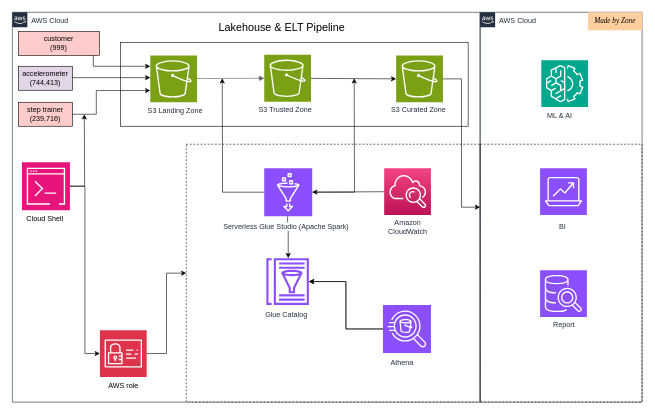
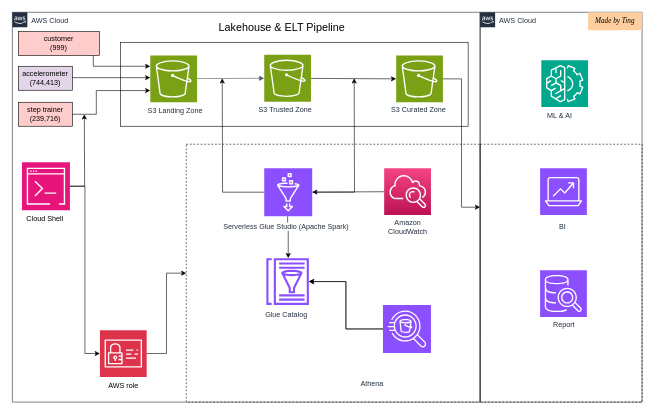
- <mxCell id="16" value="&lt;font face=&quot;Georgia&quot;&gt;&lt;i&gt;Made by Zone&lt;/i&gt;&lt;/font&gt;" style="text;html=1;strokeColor=none;fillColor=#FFCE9F;align=center;verticalAlign=middle;whiteSpace=wrap;rounded=0;" vertex="1" parent="15"><mxGeometry x="180" width="90" height="30" as="geometry" /></mxCell>
+ <mxCell id="16" value="&lt;font face=&quot;Georgia&quot;&gt;&lt;i&gt;Made by Ting&lt;/i&gt;&lt;/font&gt;" style="text;html=1;strokeColor=none;fillColor=#FFCE9F;align=center;verticalAlign=middle;whiteSpace=wrap;rounded=0;" vertex="1" parent="15"><mxGeometry x="180" width="90" height="30" as="geometry" /></mxCell>
- <mxCell id="13" value="&lt;div style=&quot;text-align: center;&quot;&gt;&lt;font color=&quot;#232f3e&quot;&gt;&lt;span style=&quot;background-color: rgb(255, 255, 255);&quot;&gt;Athena&lt;/span&gt;&lt;/font&gt;&lt;/div&gt;" style="text;whiteSpace=wrap;html=1;" vertex="1" parent="2"><mxGeometry x="339" y="350" width="100" height="40" as="geometry" /></mxCell>
+ <mxCell id="13" value="&lt;div style=&quot;text-align: center;&quot;&gt;&lt;font color=&quot;#232f3e&quot;&gt;&lt;span style=&quot;background-color: rgb(255, 255, 255);&quot;&gt;Athena&lt;/span&gt;&lt;/font&gt;&lt;/div&gt;" style="text;whiteSpace=wrap;html=1;" vertex="1" parent="2"><mxGeometry x="289" y="385" width="100" height="40" as="geometry" /></mxCell>
